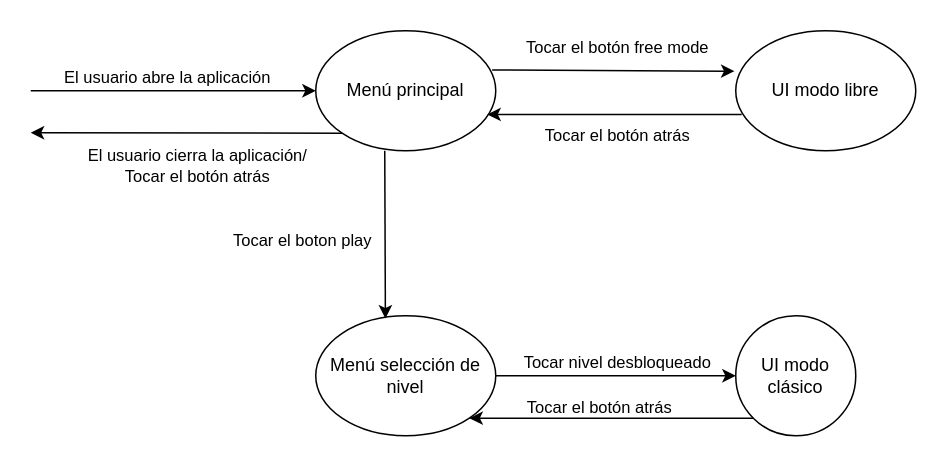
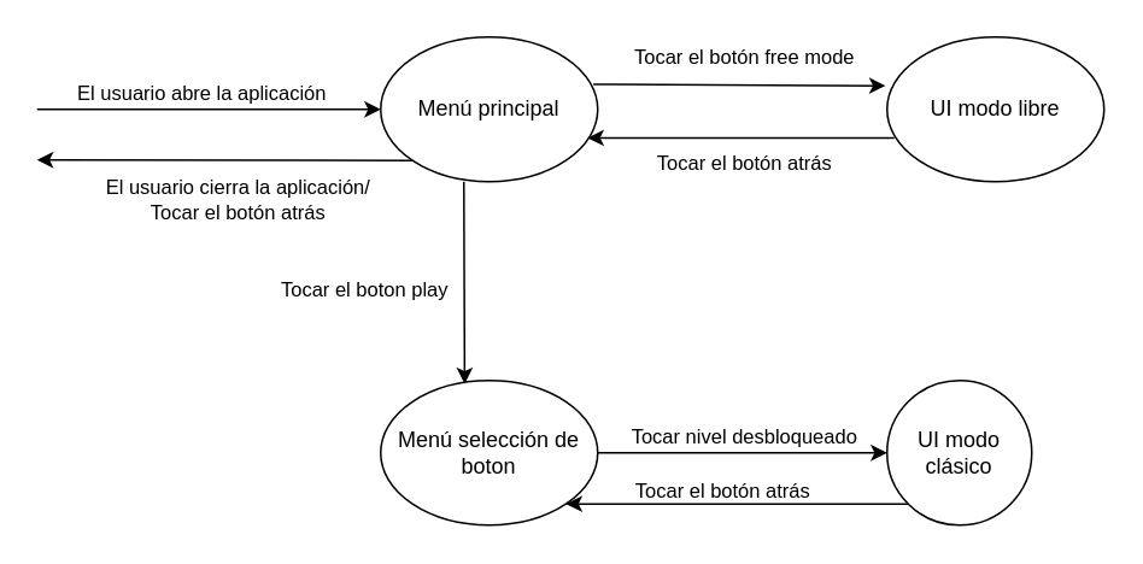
- <mxCell id="4" value="Menú selección de nivel" style="ellipse;whiteSpace=wrap;html=1;" parent="1" vertex="1"><mxGeometry x="210" y="210" width="120" height="80" as="geometry" /></mxCell>
+ <mxCell id="4" value="Menú selección de boton" style="ellipse;whiteSpace=wrap;html=1;" parent="1" vertex="1"><mxGeometry x="210" y="210" width="120" height="80" as="geometry" /></mxCell>
